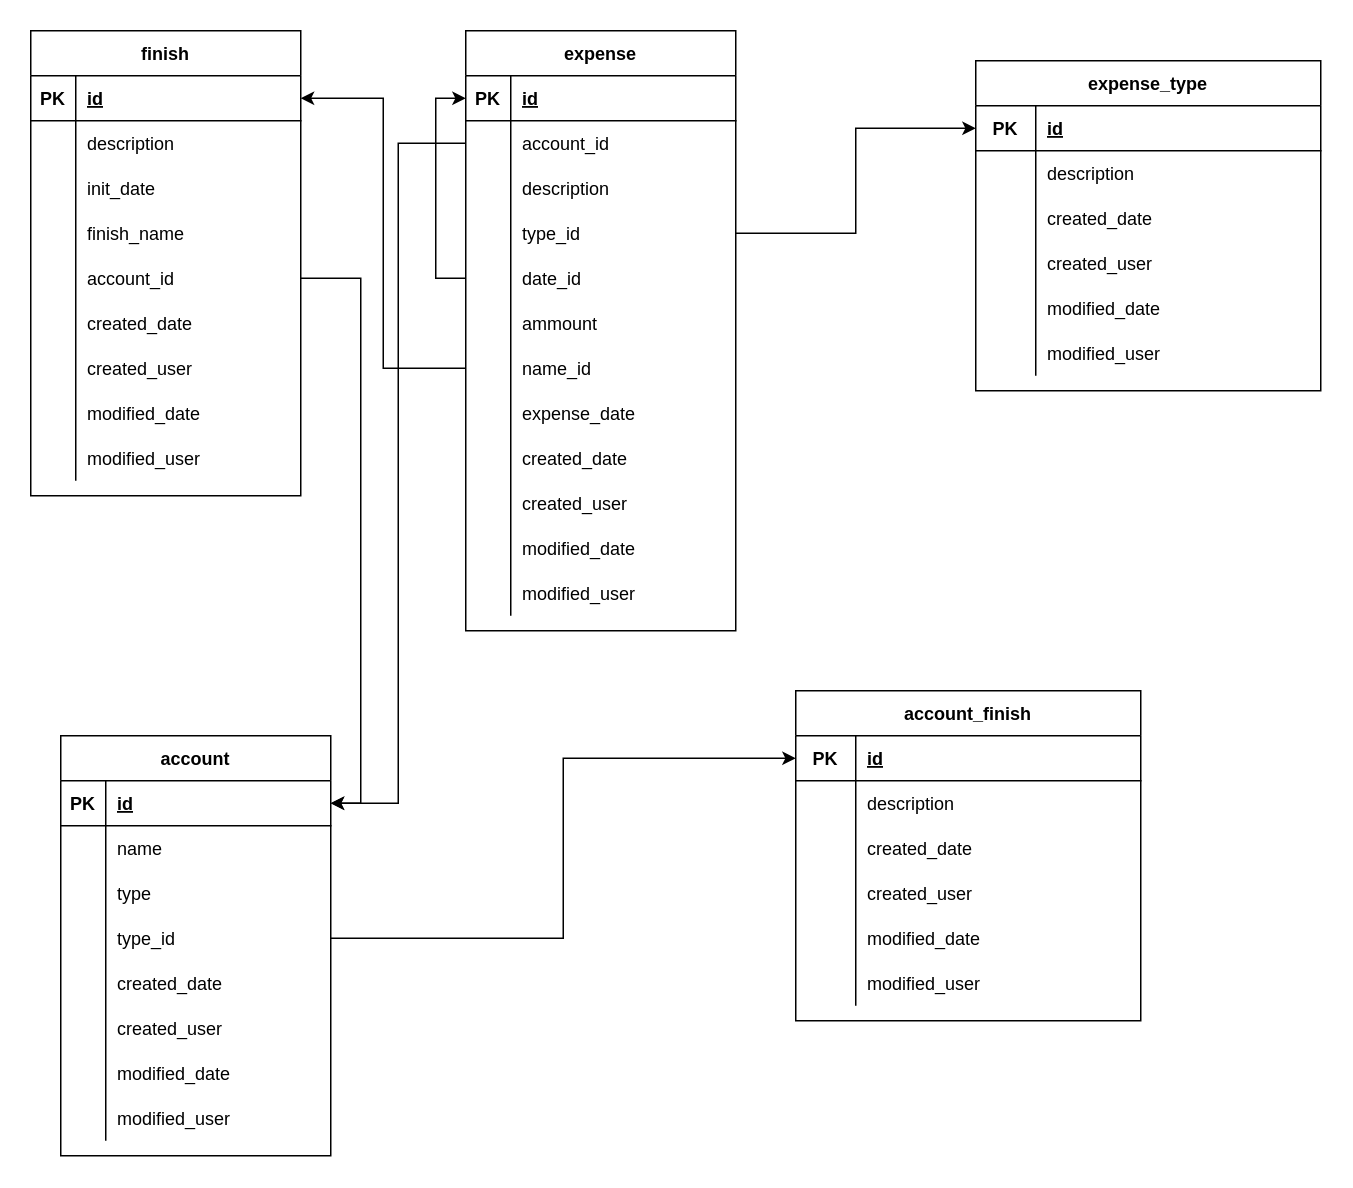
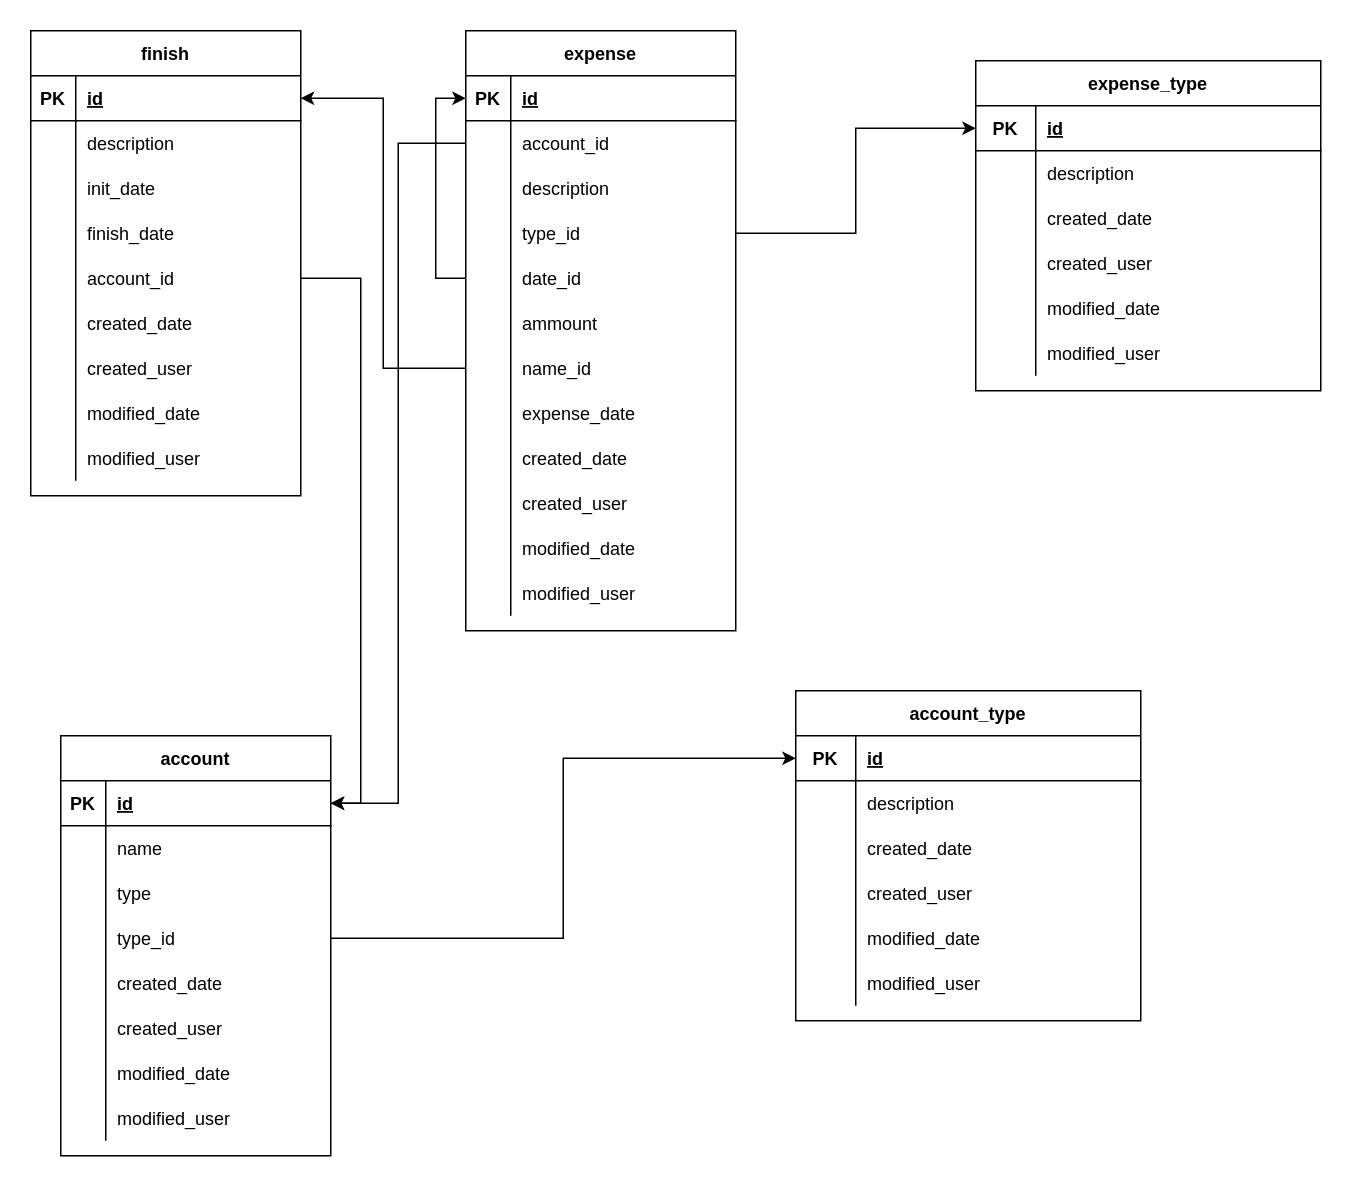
- <mxCell id="118" value="finish_name" style="shape=partialRectangle;connectable=0;fillColor=none;top=0;left=0;bottom=0;right=0;align=left;spacingLeft=6;overflow=hidden;" vertex="1" parent="116"><mxGeometry x="30" width="150" height="30" as="geometry"><mxRectangle width="150" height="30" as="alternateBounds" /></mxGeometry></mxCell>
+ <mxCell id="118" value="finish_date" style="shape=partialRectangle;connectable=0;fillColor=none;top=0;left=0;bottom=0;right=0;align=left;spacingLeft=6;overflow=hidden;" vertex="1" parent="116"><mxGeometry x="30" width="150" height="30" as="geometry"><mxRectangle width="150" height="30" as="alternateBounds" /></mxGeometry></mxCell>
- <mxCell id="27" value="account_finish" style="shape=table;startSize=30;container=1;collapsible=1;childLayout=tableLayout;fixedRows=1;rowLines=0;fontStyle=1;align=center;resizeLast=1;" parent="1" vertex="1"><mxGeometry x="530" y="460" width="230" height="220" as="geometry" /></mxCell>
+ <mxCell id="27" value="account_type" style="shape=table;startSize=30;container=1;collapsible=1;childLayout=tableLayout;fixedRows=1;rowLines=0;fontStyle=1;align=center;resizeLast=1;" parent="1" vertex="1"><mxGeometry x="530" y="460" width="230" height="220" as="geometry" /></mxCell>
